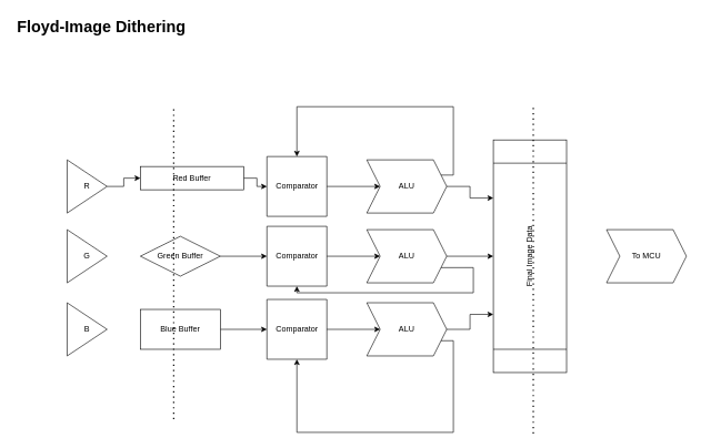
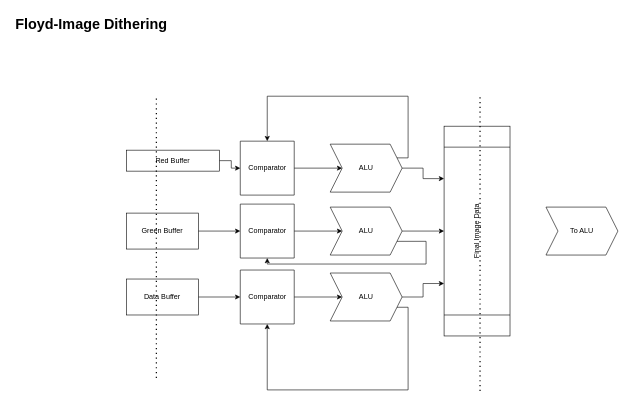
- <mxCell id="2" value="" style="edgeStyle=orthogonalEdgeStyle;rounded=0;orthogonalLoop=1;jettySize=auto;html=1;" parent="1" source="3" target="8" edge="1"><mxGeometry relative="1" as="geometry" /></mxCell>
- <mxCell id="3" value="R" style="triangle;whiteSpace=wrap;html=1;" parent="1" vertex="1"><mxGeometry x="100" y="240" width="60" height="80" as="geometry" /></mxCell>
- <mxCell id="10" value="G" style="triangle;whiteSpace=wrap;html=1;" vertex="1" parent="1"><mxGeometry x="100" y="345" width="60" height="80" as="geometry" /></mxCell>
- <mxCell id="15" value="Green Buffer" style="rhombus;whiteSpace=wrap;html=1;" vertex="1" parent="1"><mxGeometry x="210" y="355" width="120" height="60" as="geometry" /></mxCell>
+ <mxCell id="15" value="Green Buffer" style="whiteSpace=wrap;html=1;" vertex="1" parent="1"><mxGeometry x="210" y="355" width="120" height="60" as="geometry" /></mxCell>
- <mxCell id="23" value="To MCU" style="shape=step;perimeter=stepPerimeter;whiteSpace=wrap;html=1;fixedSize=1;" vertex="1" parent="1"><mxGeometry x="910" y="345" width="120" height="80" as="geometry" /></mxCell>
+ <mxCell id="23" value="To ALU" style="shape=step;perimeter=stepPerimeter;whiteSpace=wrap;html=1;fixedSize=1;" vertex="1" parent="1"><mxGeometry x="910" y="345" width="120" height="80" as="geometry" /></mxCell>
- <mxCell id="16" value="B" style="triangle;whiteSpace=wrap;html=1;" vertex="1" parent="1"><mxGeometry x="100" y="455" width="60" height="80" as="geometry" /></mxCell>
- <mxCell id="21" value="Blue Buffer" style="whiteSpace=wrap;html=1;" vertex="1" parent="1"><mxGeometry x="210" y="465" width="120" height="60" as="geometry" /></mxCell>
+ <mxCell id="21" value="Data Buffer" style="whiteSpace=wrap;html=1;" vertex="1" parent="1"><mxGeometry x="210" y="465" width="120" height="60" as="geometry" /></mxCell>
